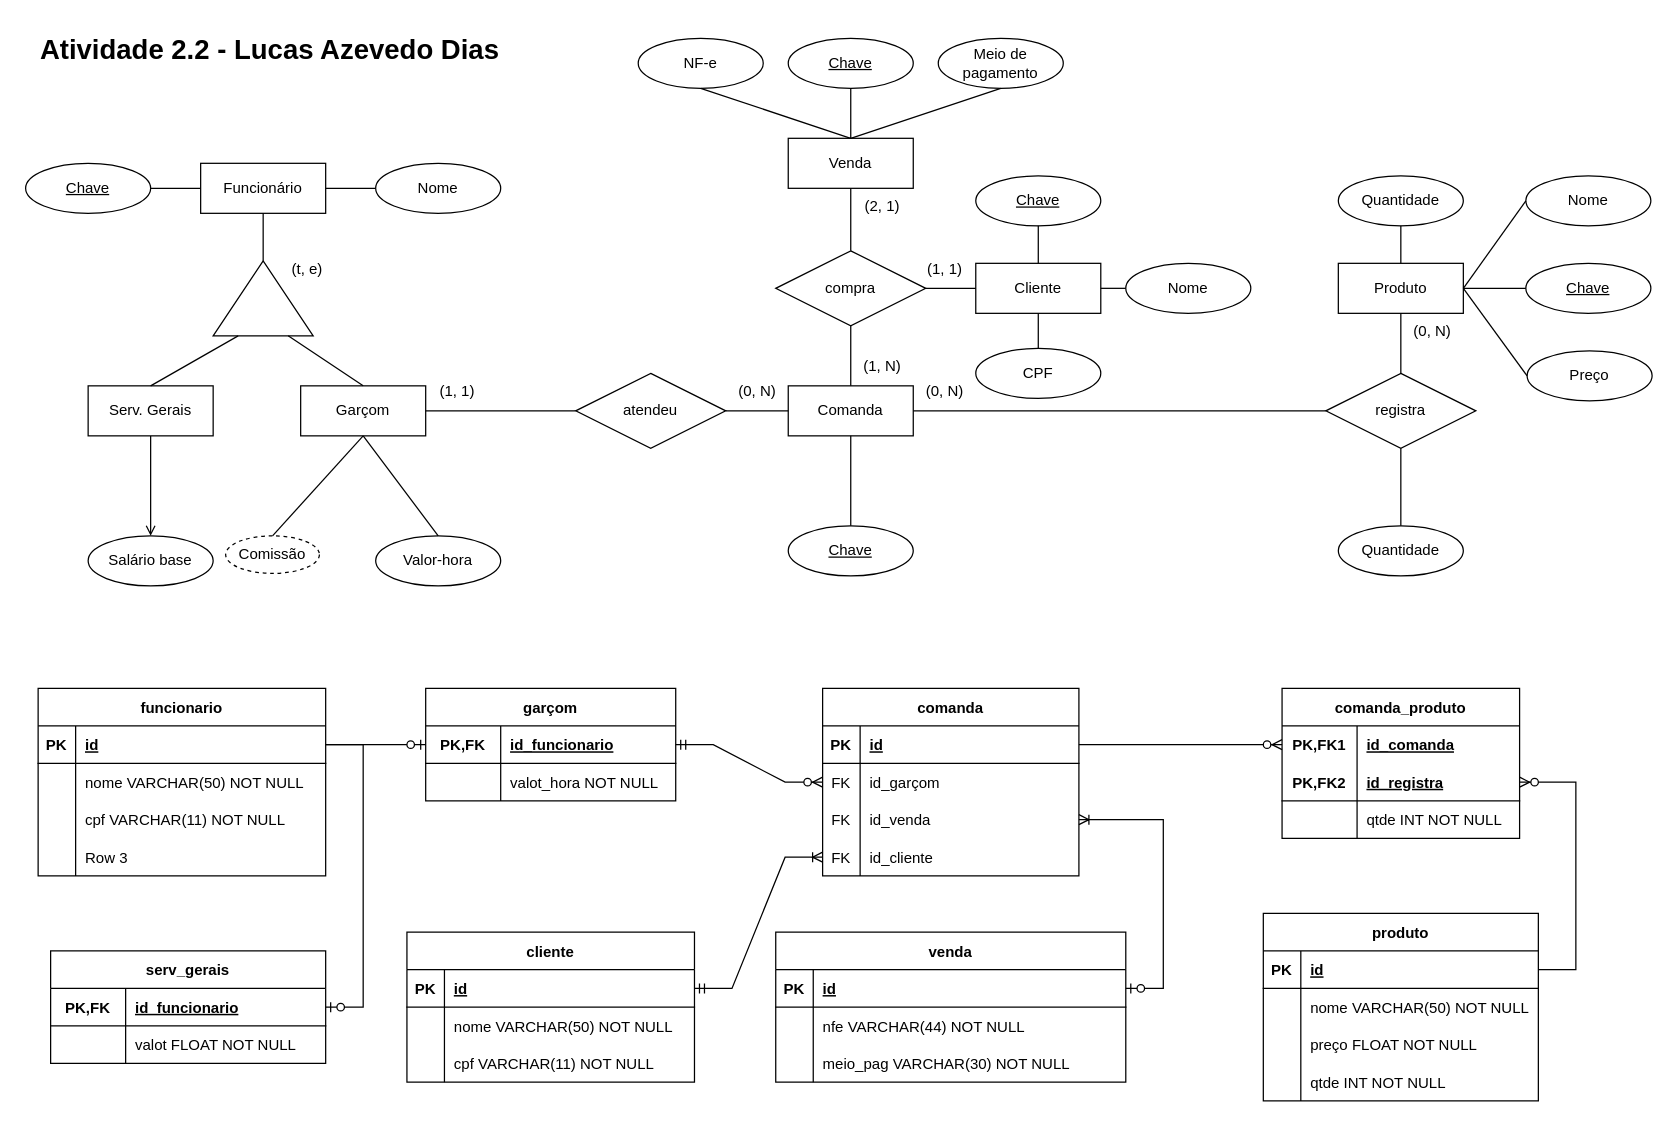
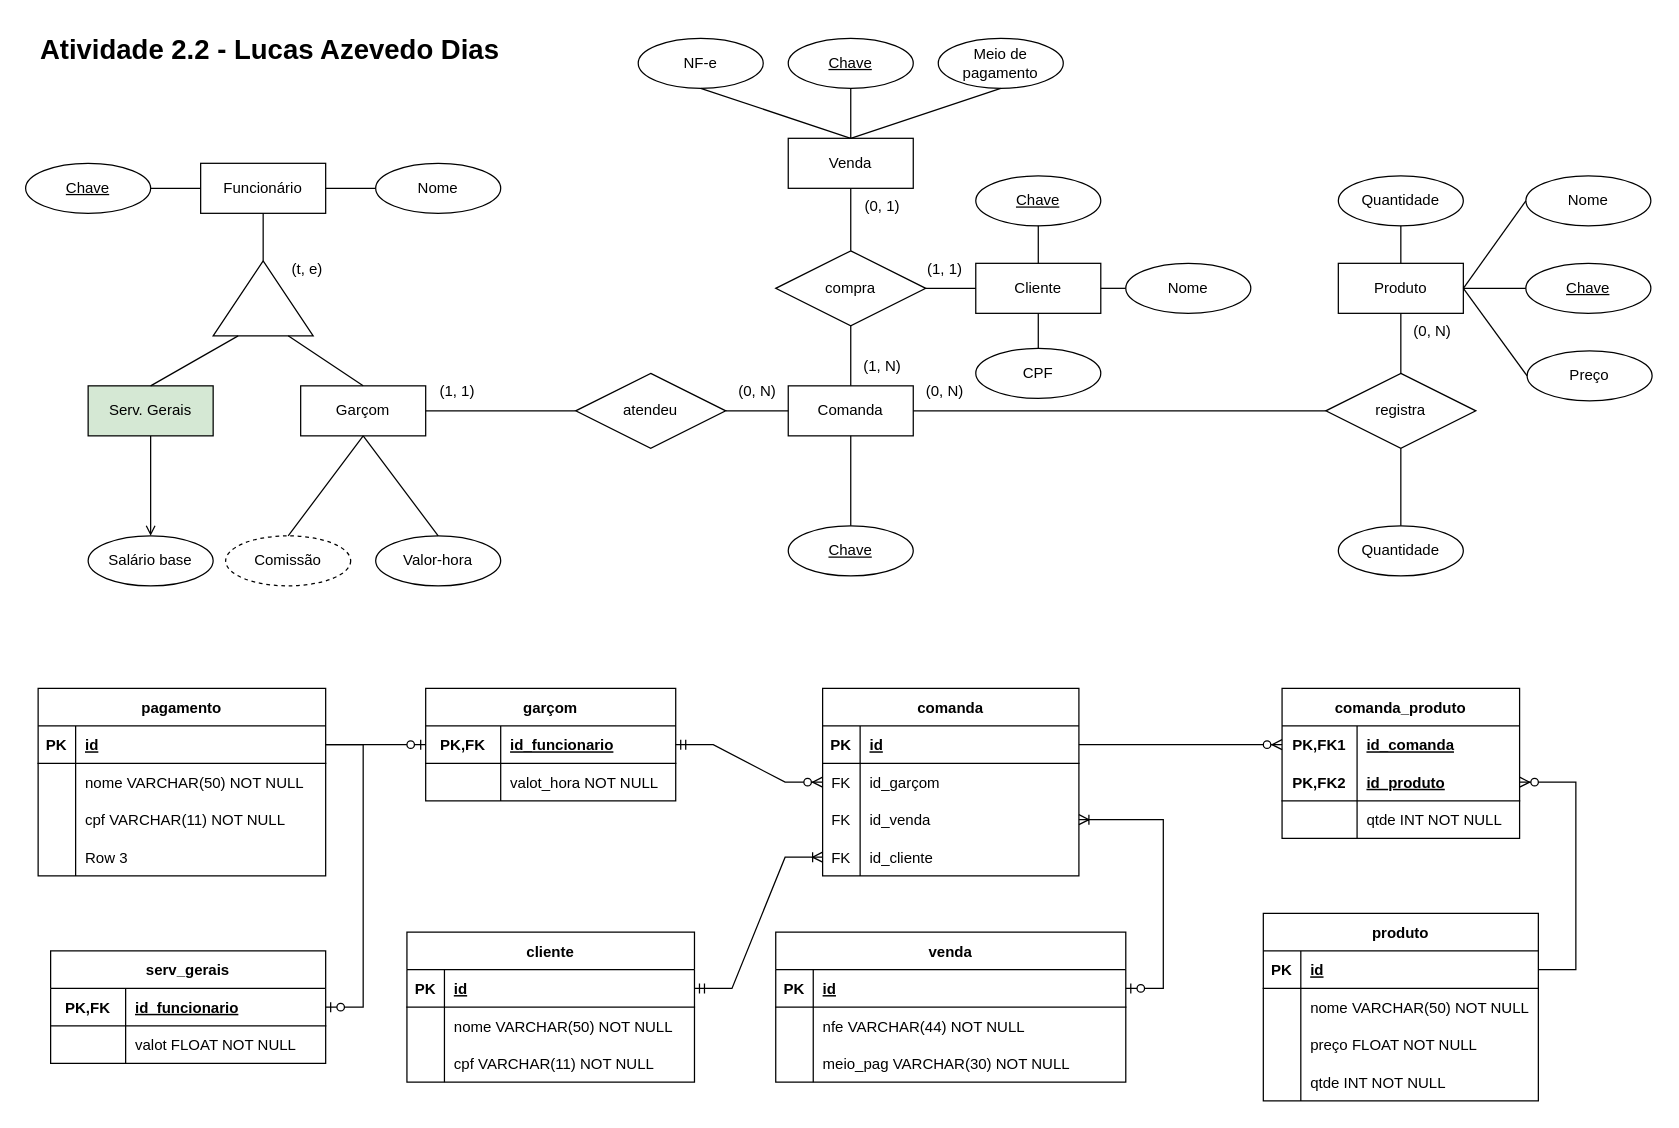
- <mxCell id="20" value="(2, 1)" style="text;html=1;resizable=0;autosize=1;align=center;verticalAlign=middle;points=[];fillColor=none;strokeColor=none;rounded=0;" parent="1" vertex="1"><mxGeometry x="680" y="150" width="50" height="30" as="geometry" /></mxCell>
+ <mxCell id="20" value="(0, 1)" style="text;html=1;resizable=0;autosize=1;align=center;verticalAlign=middle;points=[];fillColor=none;strokeColor=none;rounded=0;" parent="1" vertex="1"><mxGeometry x="680" y="150" width="50" height="30" as="geometry" /></mxCell>
- <mxCell id="42" value="Serv. Gerais" style="whiteSpace=wrap;html=1;align=center;" parent="1" vertex="1"><mxGeometry x="70" y="308" width="100" height="40" as="geometry" /></mxCell>
+ <mxCell id="42" value="Serv. Gerais" style="whiteSpace=wrap;html=1;align=center;fillColor=#d5e8d4;" parent="1" vertex="1"><mxGeometry x="70" y="308" width="100" height="40" as="geometry" /></mxCell>
- <mxCell id="34" value="Comissão" style="ellipse;whiteSpace=wrap;html=1;align=center;dashed=1;" parent="1" vertex="1"><mxGeometry x="180" y="428" width="75" height="30" as="geometry" /></mxCell>
+ <mxCell id="34" value="Comissão" style="ellipse;whiteSpace=wrap;html=1;align=center;dashed=1;" parent="1" vertex="1"><mxGeometry x="180" y="428" width="100" height="40" as="geometry" /></mxCell>
- <mxCell id="65" value="funcionario" style="shape=table;startSize=30;container=1;collapsible=1;childLayout=tableLayout;fixedRows=1;rowLines=0;fontStyle=1;align=center;resizeLast=1;" parent="1" vertex="1"><mxGeometry x="30" y="550" width="230" height="150" as="geometry" /></mxCell>
+ <mxCell id="65" value="pagamento" style="shape=table;startSize=30;container=1;collapsible=1;childLayout=tableLayout;fixedRows=1;rowLines=0;fontStyle=1;align=center;resizeLast=1;" parent="1" vertex="1"><mxGeometry x="30" y="550" width="230" height="150" as="geometry" /></mxCell>
- <mxCell id="125" value="id_registra" style="shape=partialRectangle;connectable=0;fillColor=none;top=0;left=0;bottom=0;right=0;align=left;spacingLeft=6;fontStyle=5;overflow=hidden;" vertex="1" parent="123"><mxGeometry x="60" width="130" height="30" as="geometry"><mxRectangle width="130" height="30" as="alternateBounds" /></mxGeometry></mxCell>
+ <mxCell id="125" value="id_produto" style="shape=partialRectangle;connectable=0;fillColor=none;top=0;left=0;bottom=0;right=0;align=left;spacingLeft=6;fontStyle=5;overflow=hidden;" vertex="1" parent="123"><mxGeometry x="60" width="130" height="30" as="geometry"><mxRectangle width="130" height="30" as="alternateBounds" /></mxGeometry></mxCell>
